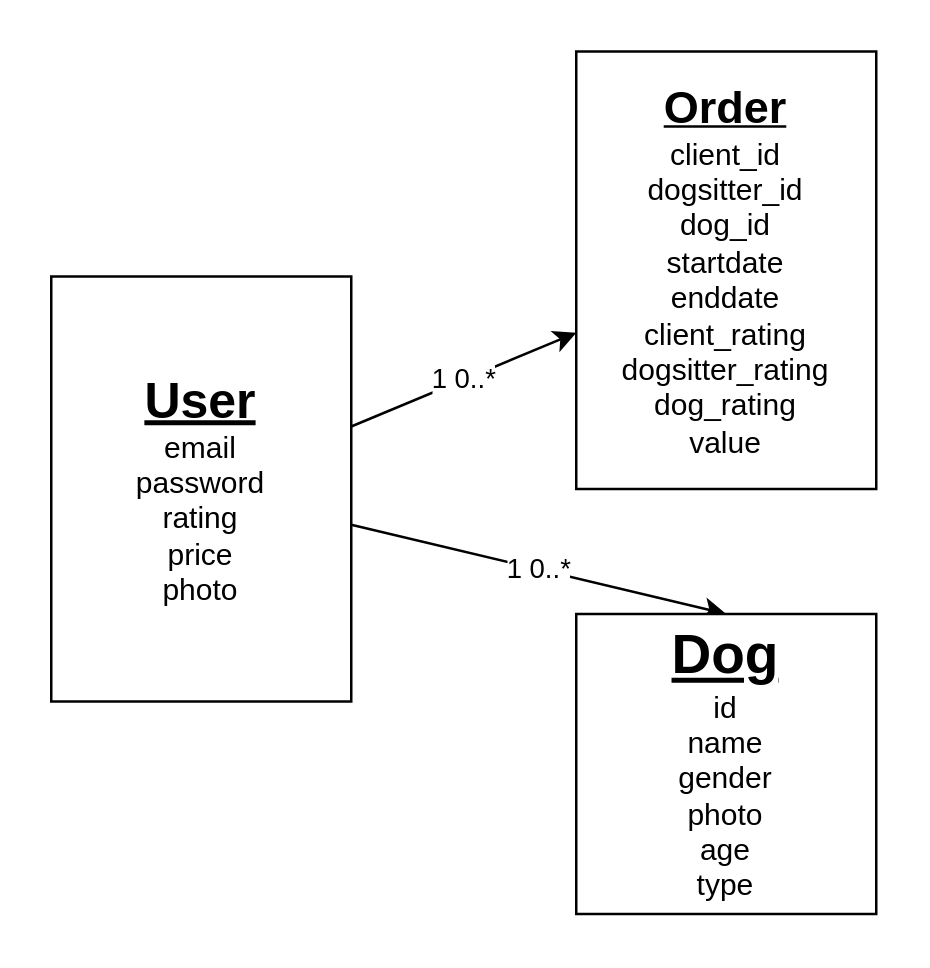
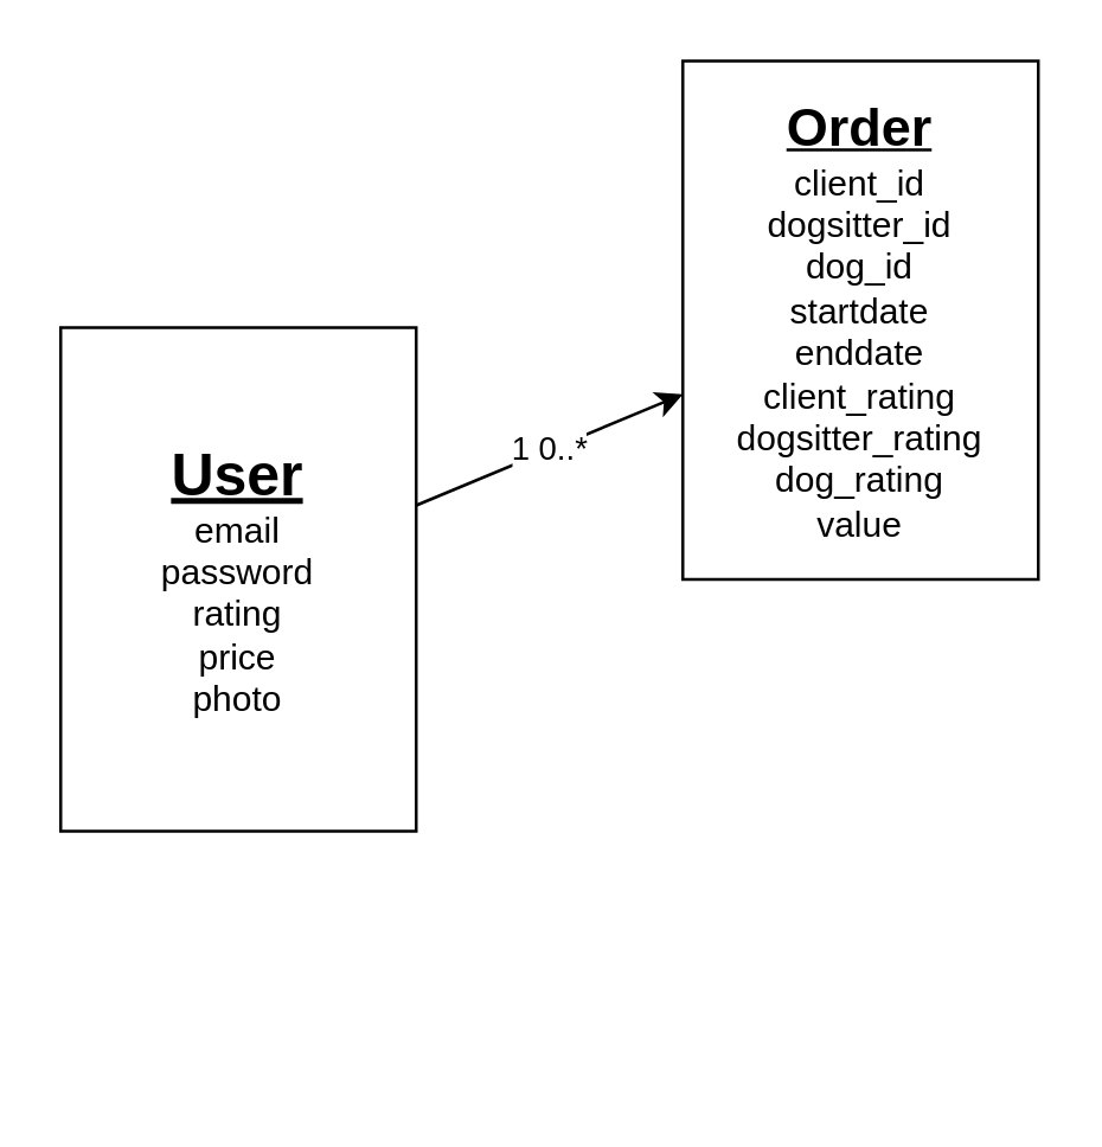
- <mxCell id="2" value="&lt;p style=&quot;line-height: 120%;&quot;&gt;1 0..*&lt;br&gt;&lt;/p&gt;" style="edgeStyle=none;html=1;entryX=0.5;entryY=0;entryDx=0;entryDy=0;" edge="1" parent="1" source="4" target="5"><mxGeometry relative="1" as="geometry" /></mxCell>
- <mxCell id="5" value="&lt;b&gt;&lt;font style=&quot;font-size: 22px;&quot;&gt;&lt;u&gt;Dog&lt;/u&gt;&lt;/font&gt;&lt;/b&gt;&lt;br&gt;id&lt;br&gt;name&lt;br&gt;gender&lt;br&gt;photo&lt;br&gt;age&lt;br&gt;type" style="rounded=0;whiteSpace=wrap;html=1;" vertex="1" parent="1"><mxGeometry x="230" y="245" width="120" height="120" as="geometry" /></mxCell>
